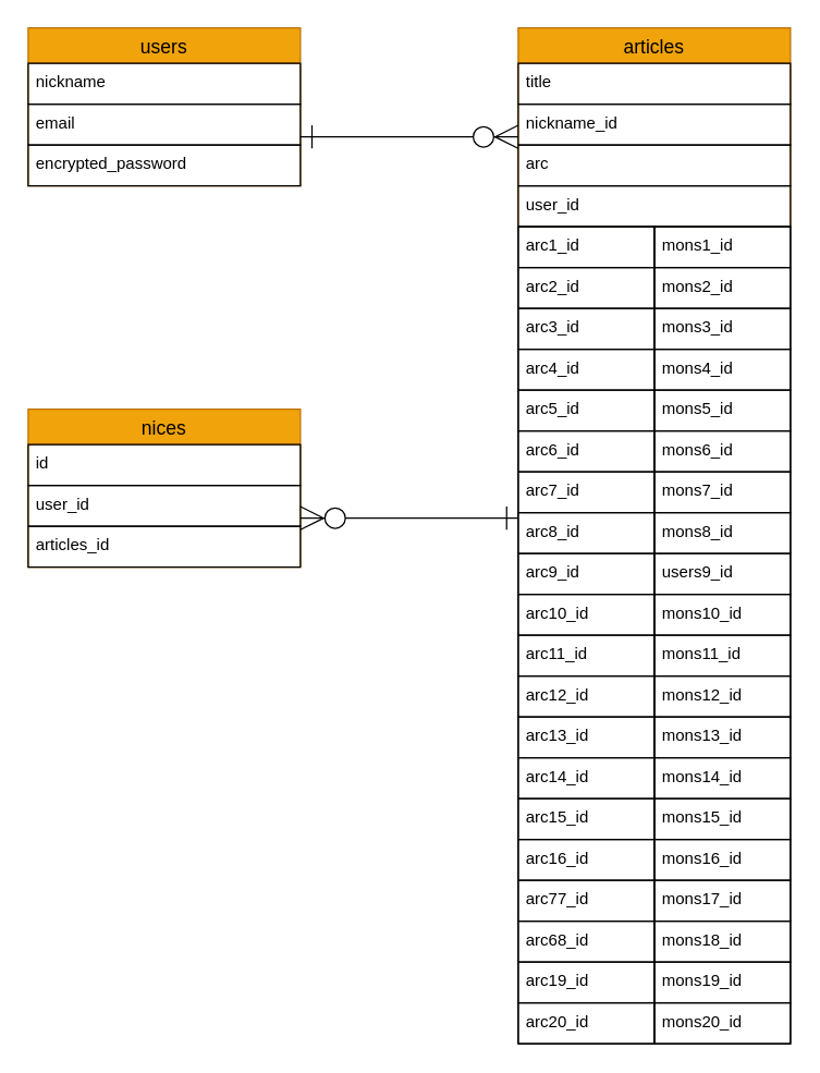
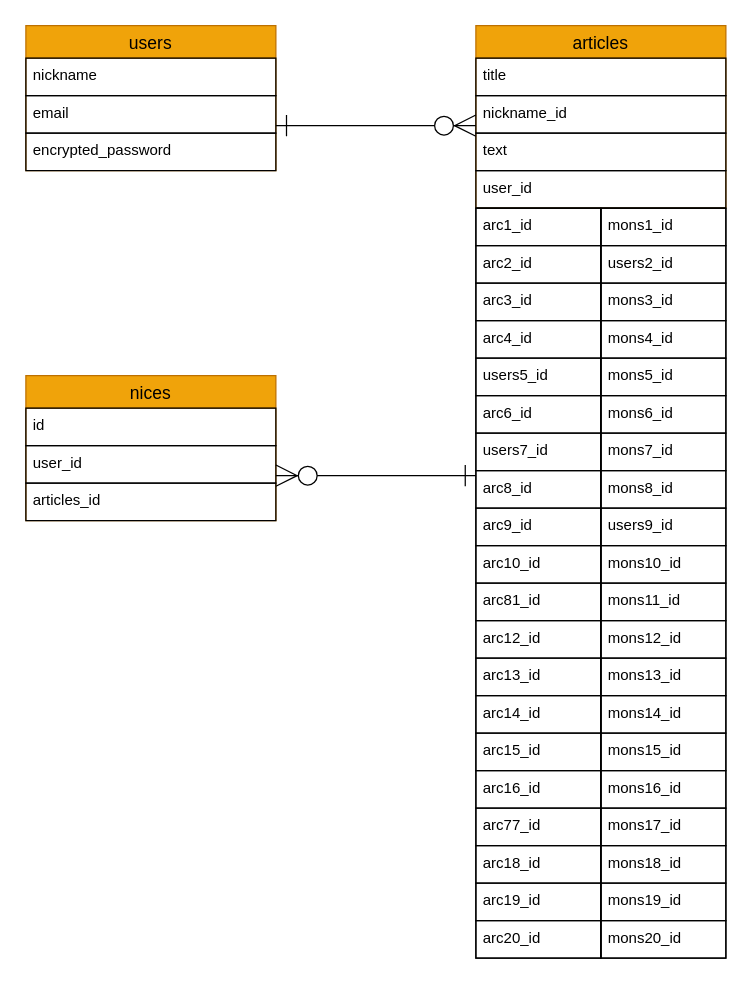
- <mxCell id="9" value="arc" style="text;spacingLeft=4;spacingRight=4;overflow=hidden;rotatable=0;points=[[0,0.5],[1,0.5]];portConstraint=eastwest;fontSize=12;fontColor=#000000;strokeColor=#000000;" parent="6" vertex="1"><mxGeometry y="86" width="200" height="30" as="geometry" /></mxCell>
+ <mxCell id="9" value="text" style="text;spacingLeft=4;spacingRight=4;overflow=hidden;rotatable=0;points=[[0,0.5],[1,0.5]];portConstraint=eastwest;fontSize=12;fontColor=#000000;strokeColor=#000000;" parent="6" vertex="1"><mxGeometry y="86" width="200" height="30" as="geometry" /></mxCell>
- <mxCell id="35" value="mons2_id" style="text;spacingLeft=4;spacingRight=4;overflow=hidden;rotatable=0;points=[[0,0.5],[1,0.5]];portConstraint=eastwest;fontSize=12;fontColor=#000000;strokeColor=#000000;" parent="33" vertex="1"><mxGeometry y="30" width="100" height="30" as="geometry" /></mxCell>
+ <mxCell id="35" value="users2_id" style="text;spacingLeft=4;spacingRight=4;overflow=hidden;rotatable=0;points=[[0,0.5],[1,0.5]];portConstraint=eastwest;fontSize=12;fontColor=#000000;strokeColor=#000000;" parent="33" vertex="1"><mxGeometry y="30" width="100" height="30" as="geometry" /></mxCell>
- <mxCell id="17" value="arc5_id" style="text;spacingLeft=4;spacingRight=4;overflow=hidden;rotatable=0;points=[[0,0.5],[1,0.5]];portConstraint=eastwest;fontSize=12;fontColor=#000000;strokeColor=#000000;" parent="12" vertex="1"><mxGeometry y="120" width="100" height="30" as="geometry" /></mxCell>
+ <mxCell id="17" value="users5_id" style="text;spacingLeft=4;spacingRight=4;overflow=hidden;rotatable=0;points=[[0,0.5],[1,0.5]];portConstraint=eastwest;fontSize=12;fontColor=#000000;strokeColor=#000000;" parent="12" vertex="1"><mxGeometry y="120" width="100" height="30" as="geometry" /></mxCell>
- <mxCell id="19" value="arc7_id" style="text;spacingLeft=4;spacingRight=4;overflow=hidden;rotatable=0;points=[[0,0.5],[1,0.5]];portConstraint=eastwest;fontSize=12;fontColor=#000000;strokeColor=#000000;" parent="12" vertex="1"><mxGeometry y="180" width="100" height="30" as="geometry" /></mxCell>
+ <mxCell id="19" value="users7_id" style="text;spacingLeft=4;spacingRight=4;overflow=hidden;rotatable=0;points=[[0,0.5],[1,0.5]];portConstraint=eastwest;fontSize=12;fontColor=#000000;strokeColor=#000000;" parent="12" vertex="1"><mxGeometry y="180" width="100" height="30" as="geometry" /></mxCell>
- <mxCell id="23" value="arc11_id" style="text;spacingLeft=4;spacingRight=4;overflow=hidden;rotatable=0;points=[[0,0.5],[1,0.5]];portConstraint=eastwest;fontSize=12;fontColor=#000000;strokeColor=#000000;" parent="12" vertex="1"><mxGeometry y="300" width="100" height="30" as="geometry" /></mxCell>
+ <mxCell id="23" value="arc81_id" style="text;spacingLeft=4;spacingRight=4;overflow=hidden;rotatable=0;points=[[0,0.5],[1,0.5]];portConstraint=eastwest;fontSize=12;fontColor=#000000;strokeColor=#000000;" parent="12" vertex="1"><mxGeometry y="300" width="100" height="30" as="geometry" /></mxCell>
- <mxCell id="30" value="arc68_id" style="text;spacingLeft=4;spacingRight=4;overflow=hidden;rotatable=0;points=[[0,0.5],[1,0.5]];portConstraint=eastwest;fontSize=12;fontColor=#000000;strokeColor=#000000;" parent="12" vertex="1"><mxGeometry y="510" width="100" height="30" as="geometry" /></mxCell>
+ <mxCell id="30" value="arc18_id" style="text;spacingLeft=4;spacingRight=4;overflow=hidden;rotatable=0;points=[[0,0.5],[1,0.5]];portConstraint=eastwest;fontSize=12;fontColor=#000000;strokeColor=#000000;" parent="12" vertex="1"><mxGeometry y="510" width="100" height="30" as="geometry" /></mxCell>
